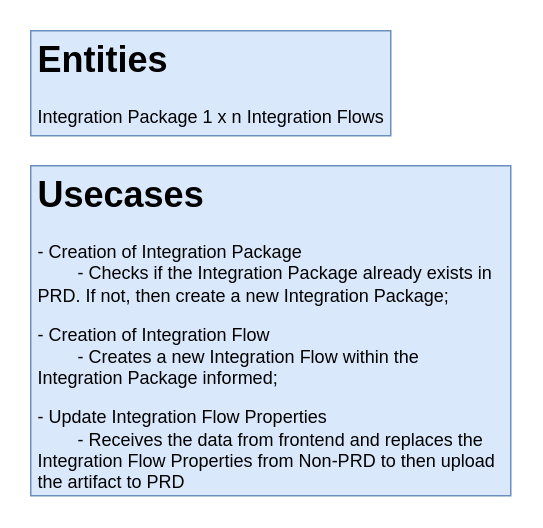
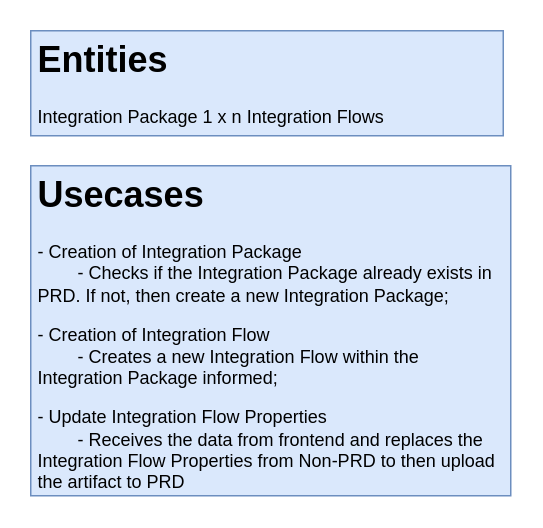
- <mxCell id="2" value="&lt;h1&gt;Entities&lt;/h1&gt;&lt;p&gt;Integration Package 1 x n&lt;span style=&quot;background-color: initial;&quot;&gt;&amp;nbsp;Integration Flows&lt;/span&gt;&lt;/p&gt;" style="text;html=1;strokeColor=#6c8ebf;fillColor=#dae8fc;spacing=5;spacingTop=-20;whiteSpace=wrap;overflow=hidden;rounded=0;" parent="1" vertex="1"><mxGeometry x="20" y="20" width="240" height="70" as="geometry" /></mxCell>
+ <mxCell id="2" value="&lt;h1&gt;Entities&lt;/h1&gt;&lt;p&gt;Integration Package 1 x n&lt;span style=&quot;background-color: initial;&quot;&gt;&amp;nbsp;Integration Flows&lt;/span&gt;&lt;/p&gt;" style="text;html=1;strokeColor=#6c8ebf;fillColor=#dae8fc;spacing=5;spacingTop=-20;whiteSpace=wrap;overflow=hidden;rounded=0;" parent="1" vertex="1"><mxGeometry x="20" y="20" width="315" height="70" as="geometry" /></mxCell>
